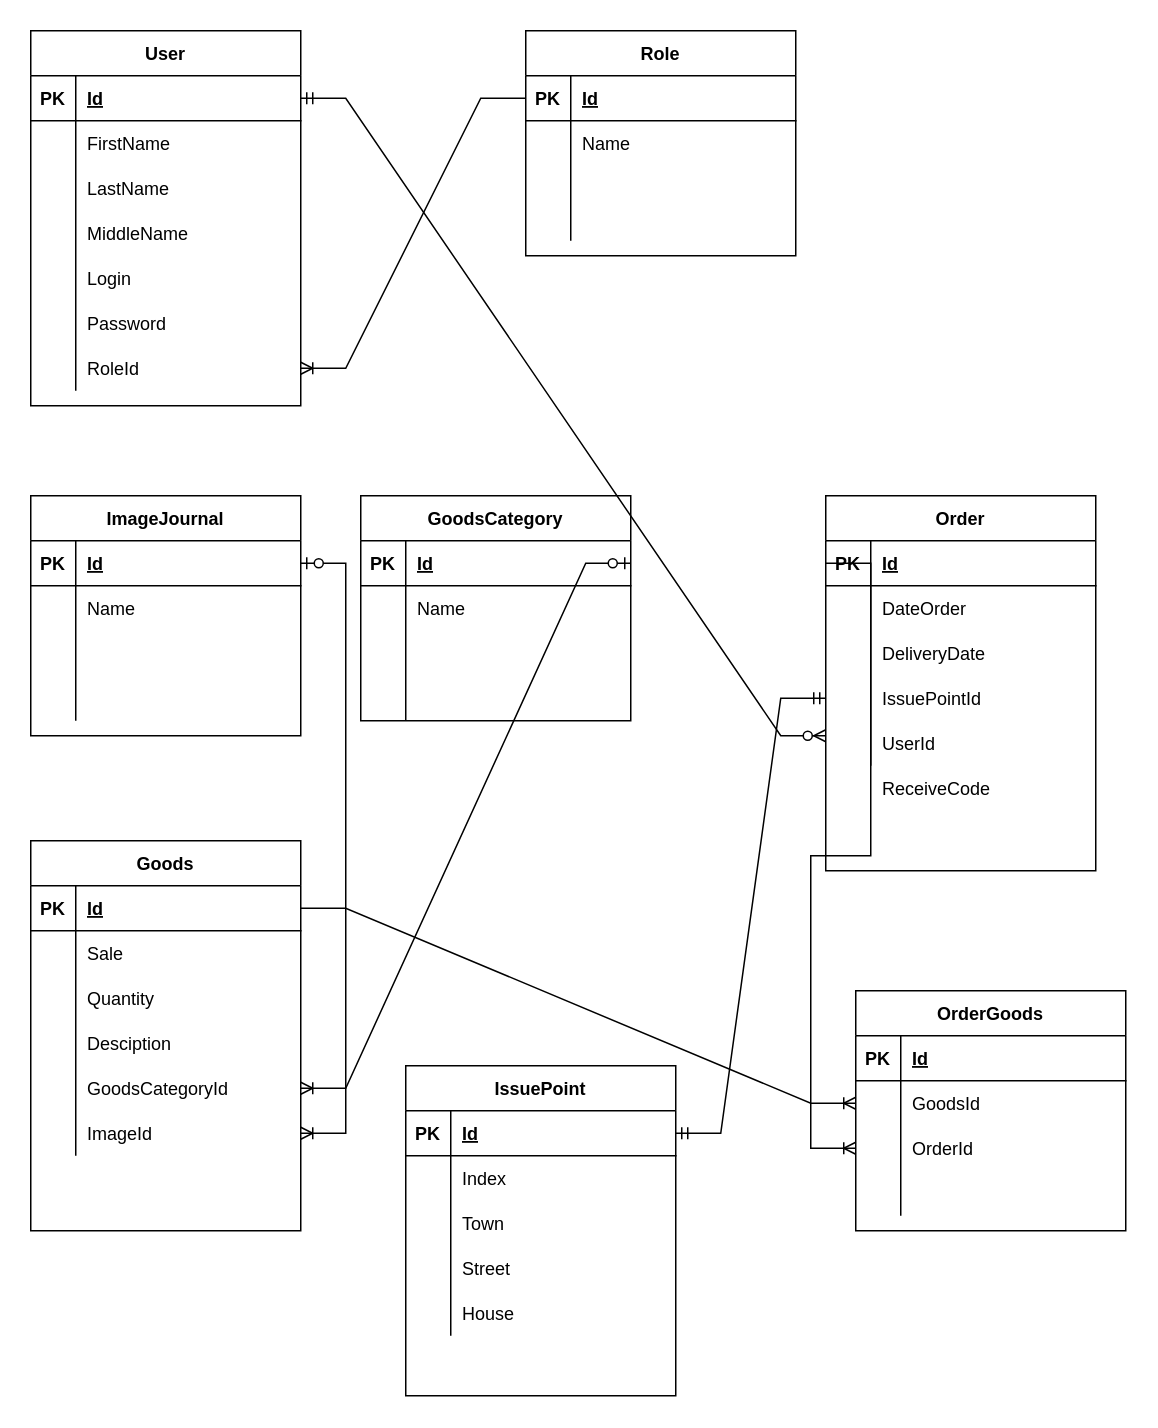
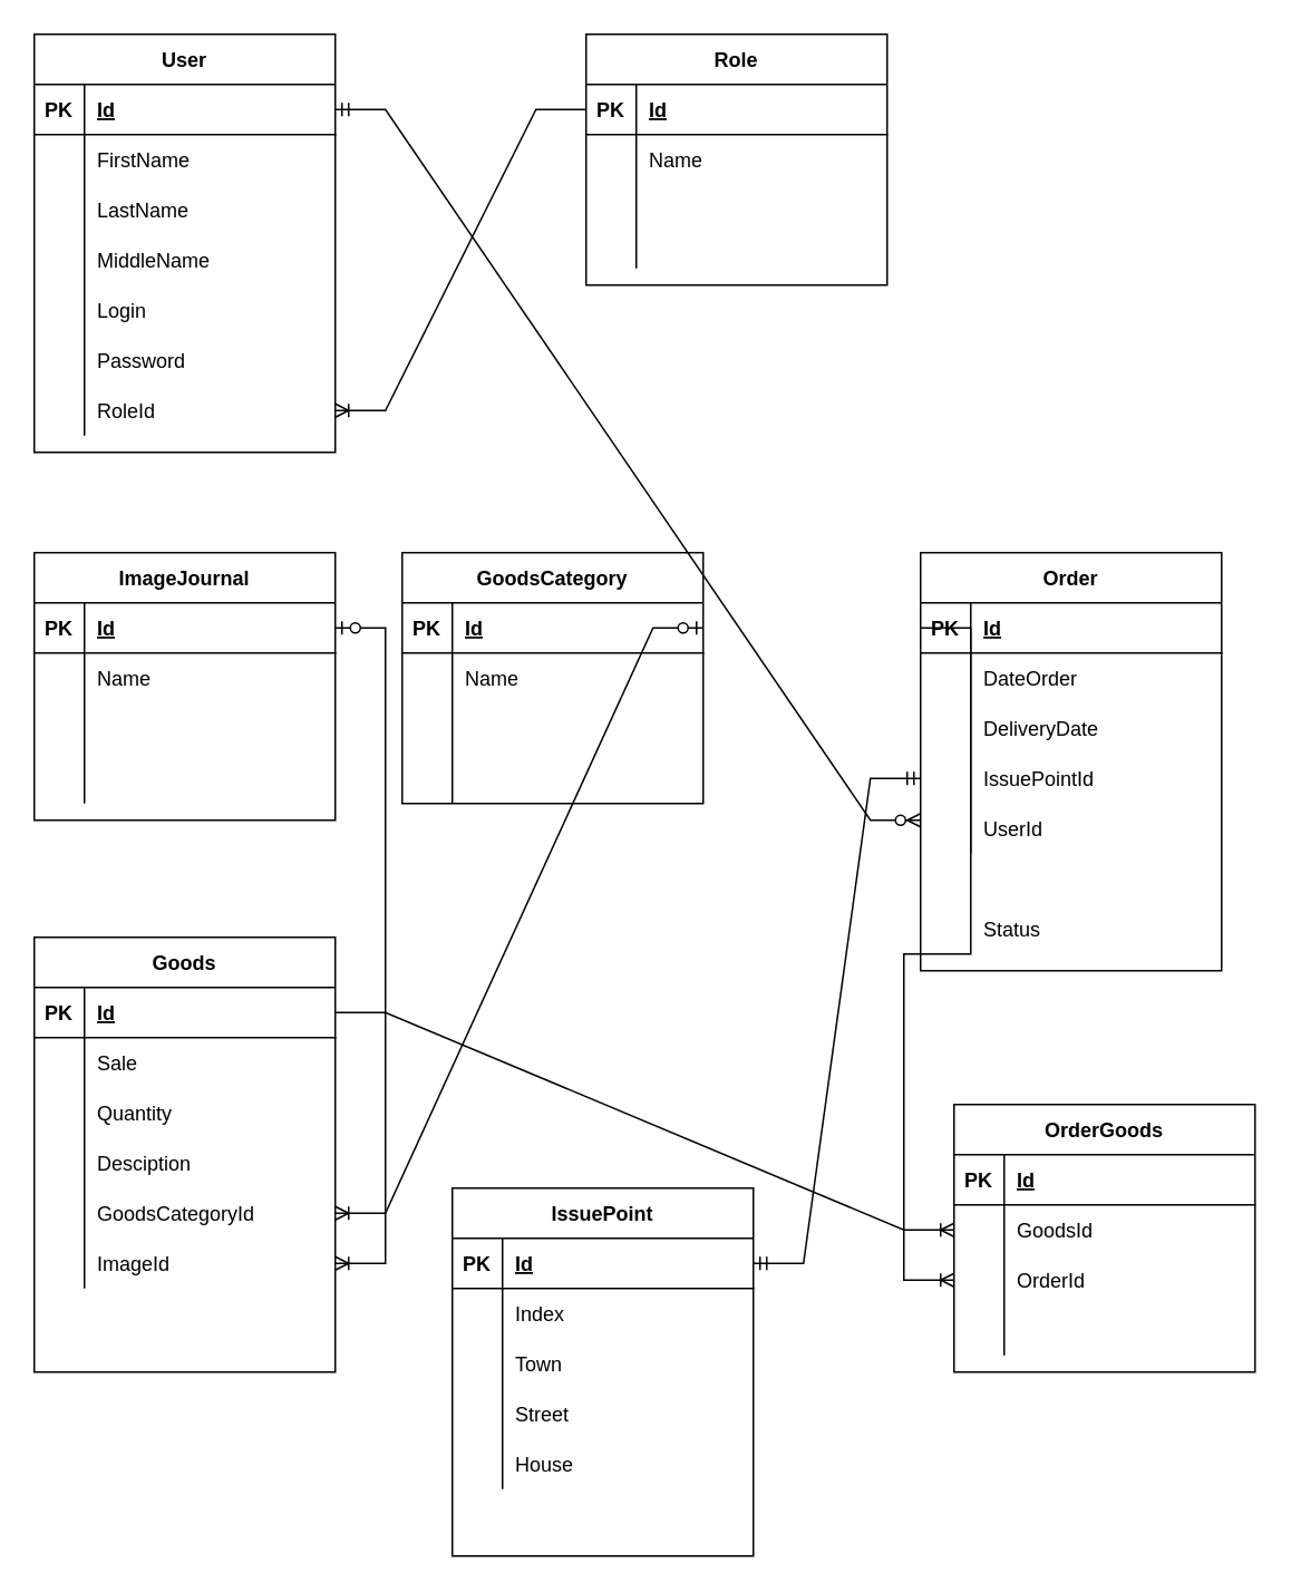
- <mxCell id="115" value="ReceiveCode" style="shape=partialRectangle;connectable=0;fillColor=none;top=0;left=0;bottom=0;right=0;align=left;spacingLeft=6;overflow=hidden;" vertex="1" parent="1"><mxGeometry x="580" y="510" width="150" height="30" as="geometry"><mxRectangle width="150" height="30" as="alternateBounds" /></mxGeometry></mxCell>
+ <mxCell id="116" value="Status" style="shape=partialRectangle;connectable=0;fillColor=none;top=0;left=0;bottom=0;right=0;align=left;spacingLeft=6;overflow=hidden;" vertex="1" parent="1"><mxGeometry x="580" y="540" width="150" height="30" as="geometry"><mxRectangle width="150" height="30" as="alternateBounds" /></mxGeometry></mxCell>
